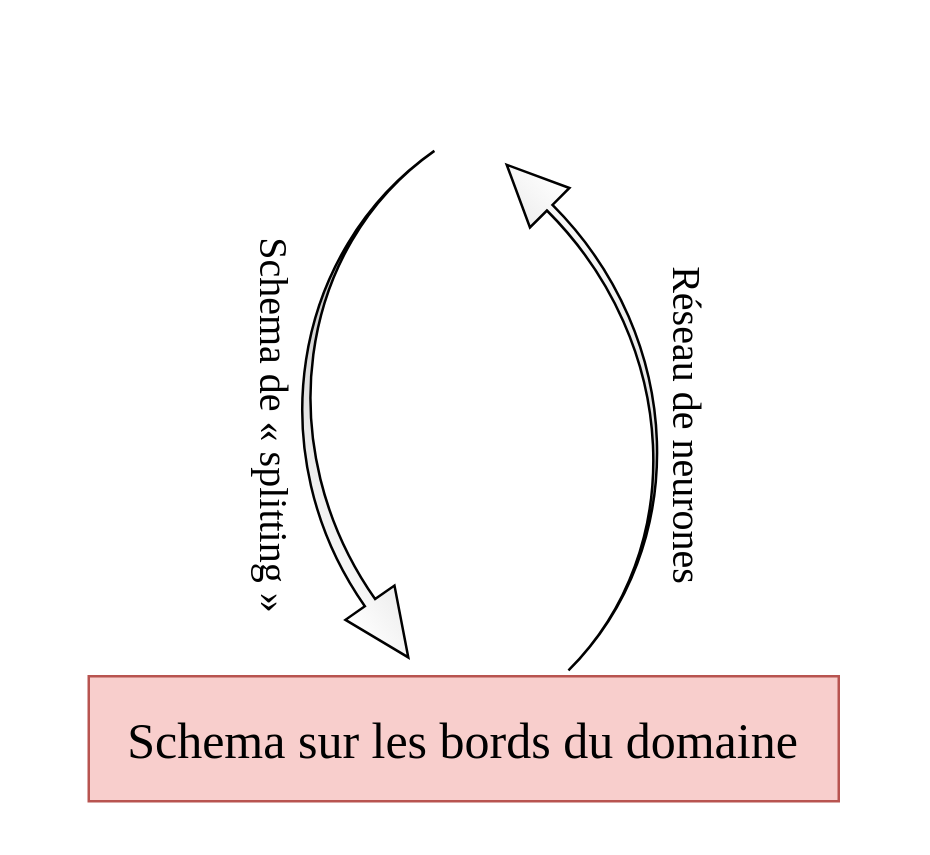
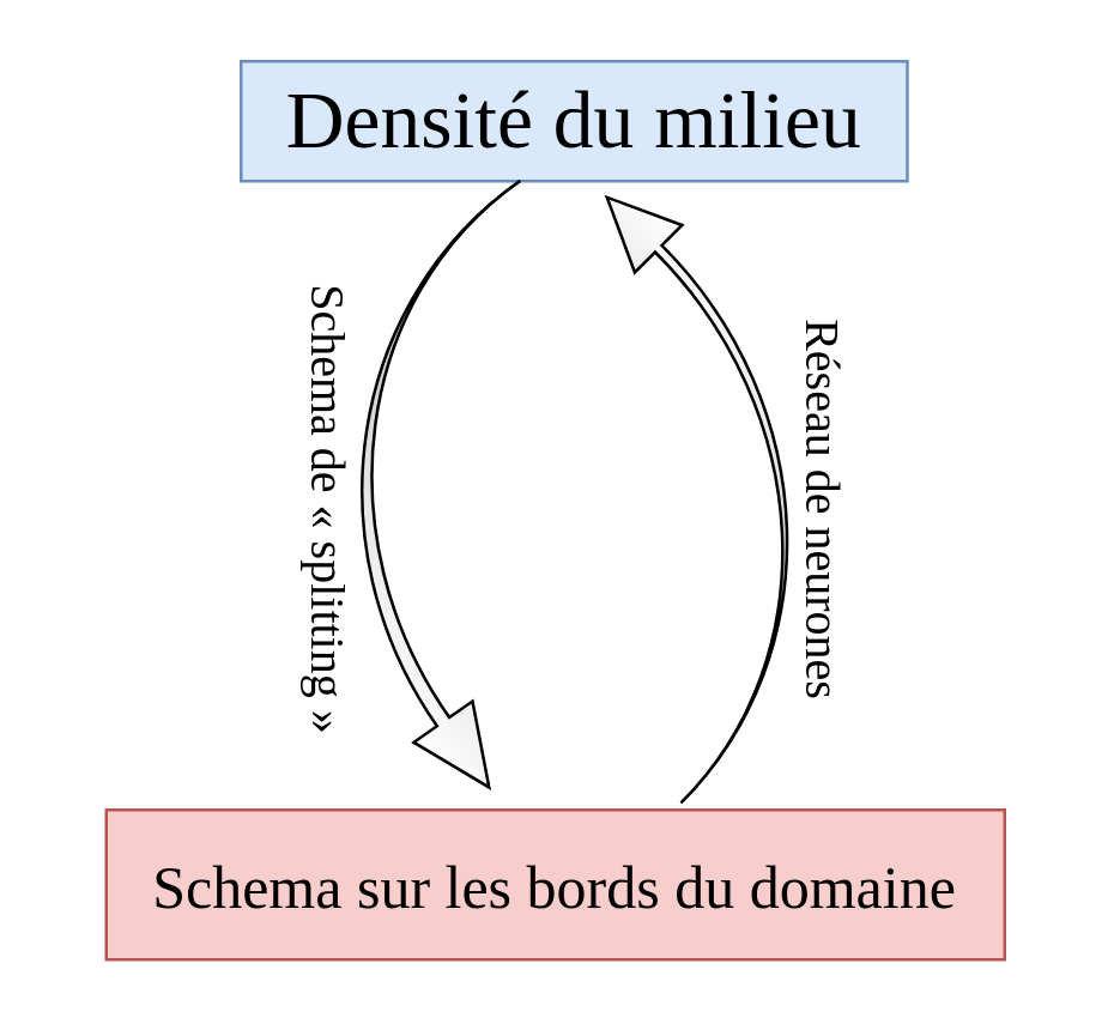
+ <mxCell id="2" value="&lt;font face=&quot;Iwona&quot; style=&quot;font-size: 27px&quot;&gt;Densité du milieu&lt;/font&gt;" style="text;html=1;strokeColor=#6c8ebf;fillColor=#dae8fc;align=center;verticalAlign=middle;whiteSpace=wrap;rounded=0;" parent="1" vertex="1"><mxGeometry x="80" y="20" width="222.5" height="40" as="geometry" /></mxCell>
